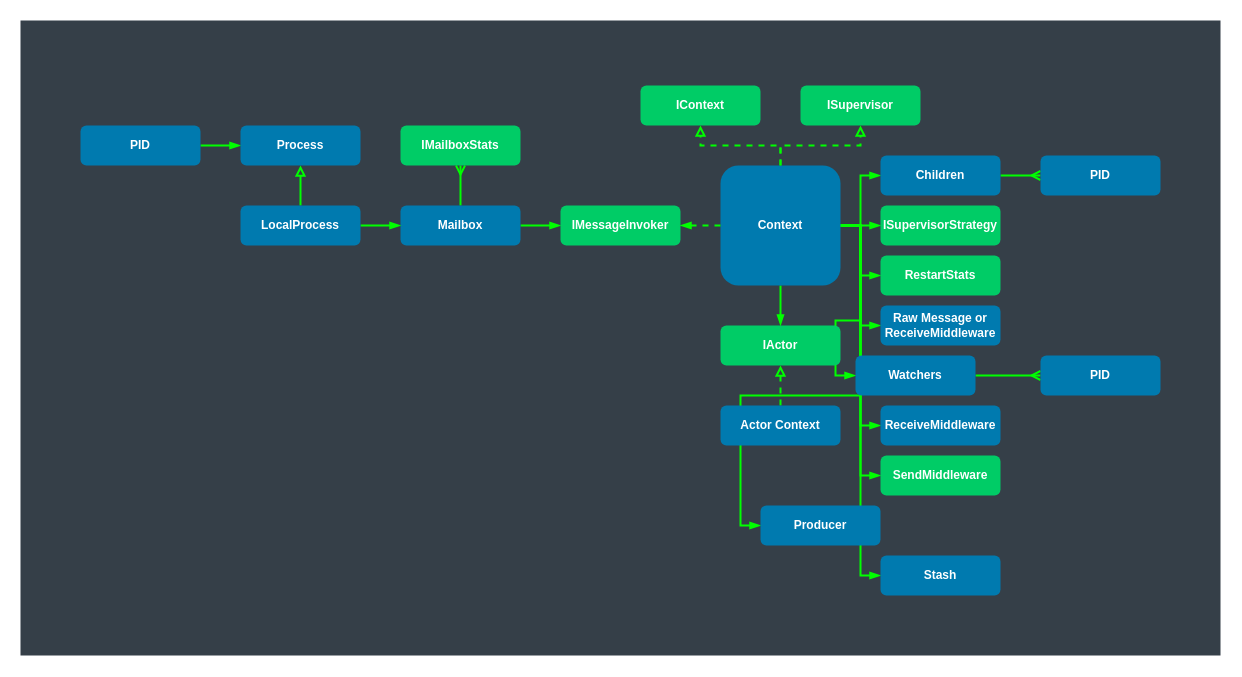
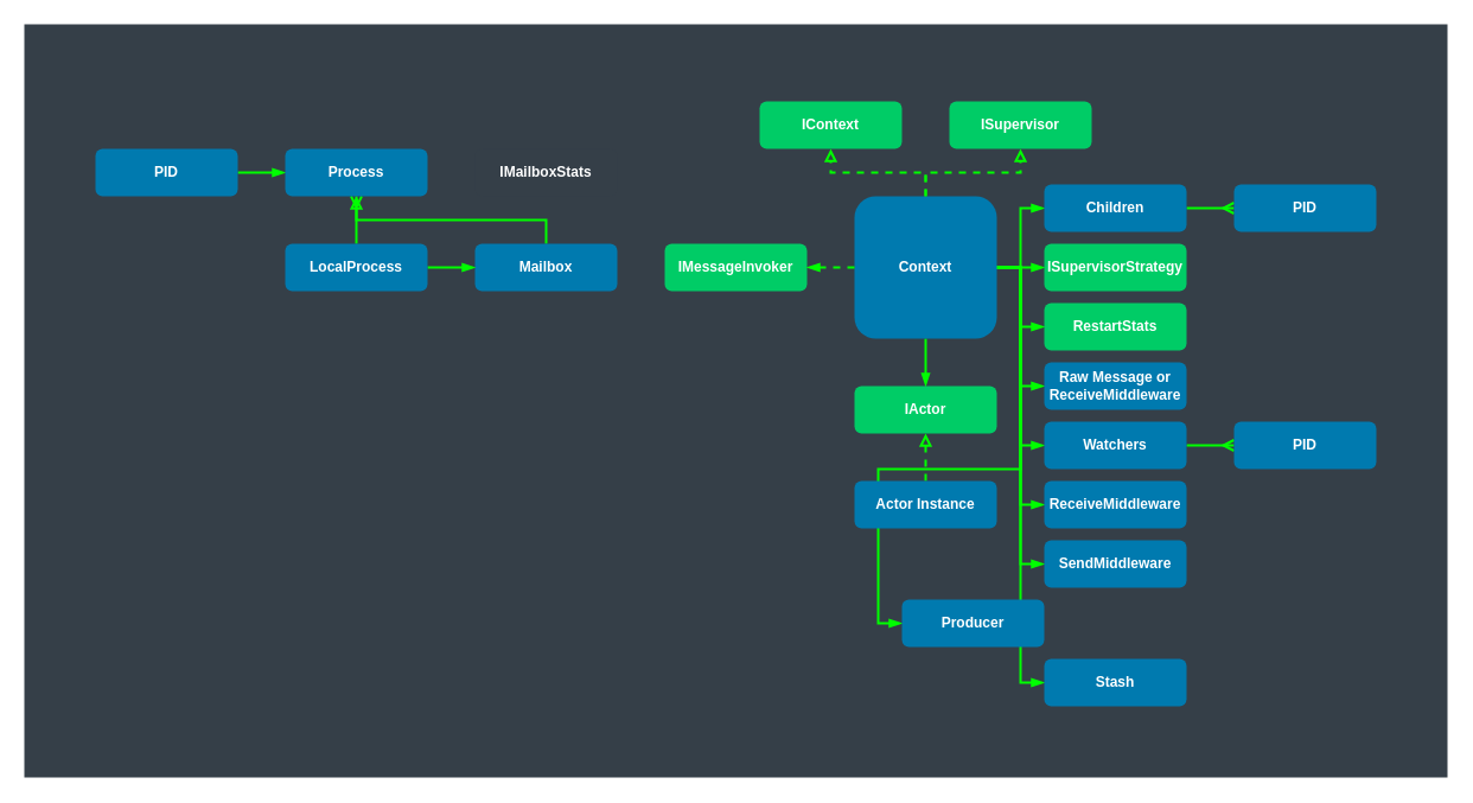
- <mxCell id="40" value="IMailboxStats" style="rounded=1;whiteSpace=wrap;html=1;shadow=0;comic=0;fontFamily=Helvetica;strokeWidth=2;strokeColor=none;fillColor=#00CC66;fontStyle=1;fontColor=#FFFFFF;" parent="1" vertex="1"><mxGeometry x="400" y="125" width="120" height="40" as="geometry" /></mxCell>
+ <mxCell id="40" value="IMailboxStats" style="rounded=1;whiteSpace=wrap;html=1;shadow=0;comic=0;fontFamily=Helvetica;strokeWidth=2;strokeColor=none;fillColor=#353f48;fontStyle=1;fontColor=#FFFFFF;" parent="1" vertex="1"><mxGeometry x="400" y="125" width="120" height="40" as="geometry" /></mxCell>
- <mxCell id="16" value="" style="edgeStyle=orthogonalEdgeStyle;rounded=0;comic=0;html=1;exitX=0.5;exitY=0;entryX=0.5;entryY=1;jettySize=auto;orthogonalLoop=1;fontFamily=Helvetica;endArrow=ERmany;endFill=0;strokeWidth=2;strokeColor=#00FF00;" parent="1" source="17" target="40" edge="1"><mxGeometry relative="1" as="geometry" /></mxCell>
+ <mxCell id="16" value="" style="edgeStyle=orthogonalEdgeStyle;rounded=0;comic=0;html=1;exitX=0.5;exitY=0;jettySize=auto;orthogonalLoop=1;fontFamily=Helvetica;endArrow=ERmany;endFill=0;strokeWidth=2;strokeColor=#00FF00;" parent="1" source="17" target="45" edge="1"><mxGeometry relative="1" as="geometry" /></mxCell>
- <mxCell id="15" style="edgeStyle=none;rounded=0;comic=0;html=1;exitX=1;exitY=0.5;entryX=0;entryY=0.5;jettySize=auto;orthogonalLoop=1;fontFamily=Helvetica;strokeWidth=2;strokeColor=#00FF00;endArrow=blockThin;endFill=1;" parent="1" source="17" target="34" edge="1"><mxGeometry relative="1" as="geometry"><mxPoint x="540.294" y="224.765" as="targetPoint" /></mxGeometry></mxCell>
- <mxCell id="29" value="Watchers" style="rounded=1;whiteSpace=wrap;html=1;shadow=0;comic=0;fontFamily=Helvetica;strokeWidth=2;strokeColor=none;fillColor=#007AAF;fontColor=#FFFFFF;fontStyle=1" parent="1" vertex="1"><mxGeometry x="855" y="355" width="120" height="40" as="geometry" /></mxCell>
+ <mxCell id="29" value="Watchers" style="rounded=1;whiteSpace=wrap;html=1;shadow=0;comic=0;fontFamily=Helvetica;strokeWidth=2;strokeColor=none;fillColor=#007AAF;fontColor=#FFFFFF;fontStyle=1" parent="1" vertex="1"><mxGeometry x="880" y="355" width="120" height="40" as="geometry" /></mxCell>
- <mxCell id="42" value="Actor Context" style="rounded=1;whiteSpace=wrap;html=1;shadow=0;comic=0;fontFamily=Helvetica;strokeWidth=2;strokeColor=none;fillColor=#007AAF;fontColor=#FFFFFF;fontStyle=1" parent="1" vertex="1"><mxGeometry x="720" y="405" width="120" height="40" as="geometry" /></mxCell>
+ <mxCell id="42" value="Actor Instance" style="rounded=1;whiteSpace=wrap;html=1;shadow=0;comic=0;fontFamily=Helvetica;strokeWidth=2;strokeColor=none;fillColor=#007AAF;fontColor=#FFFFFF;fontStyle=1" parent="1" vertex="1"><mxGeometry x="720" y="405" width="120" height="40" as="geometry" /></mxCell>
- <mxCell id="31" value="SendMiddleware" style="rounded=1;whiteSpace=wrap;html=1;shadow=0;comic=0;fontFamily=Helvetica;strokeWidth=2;strokeColor=none;fillColor=#00cc66;fontColor=#FFFFFF;fontStyle=1;" parent="1" vertex="1"><mxGeometry x="880" y="455" width="120" height="40" as="geometry" /></mxCell>
+ <mxCell id="31" value="SendMiddleware" style="rounded=1;whiteSpace=wrap;html=1;shadow=0;comic=0;fontFamily=Helvetica;strokeWidth=2;strokeColor=none;fillColor=#007AAF;fontColor=#FFFFFF;fontStyle=1" parent="1" vertex="1"><mxGeometry x="880" y="455" width="120" height="40" as="geometry" /></mxCell>
